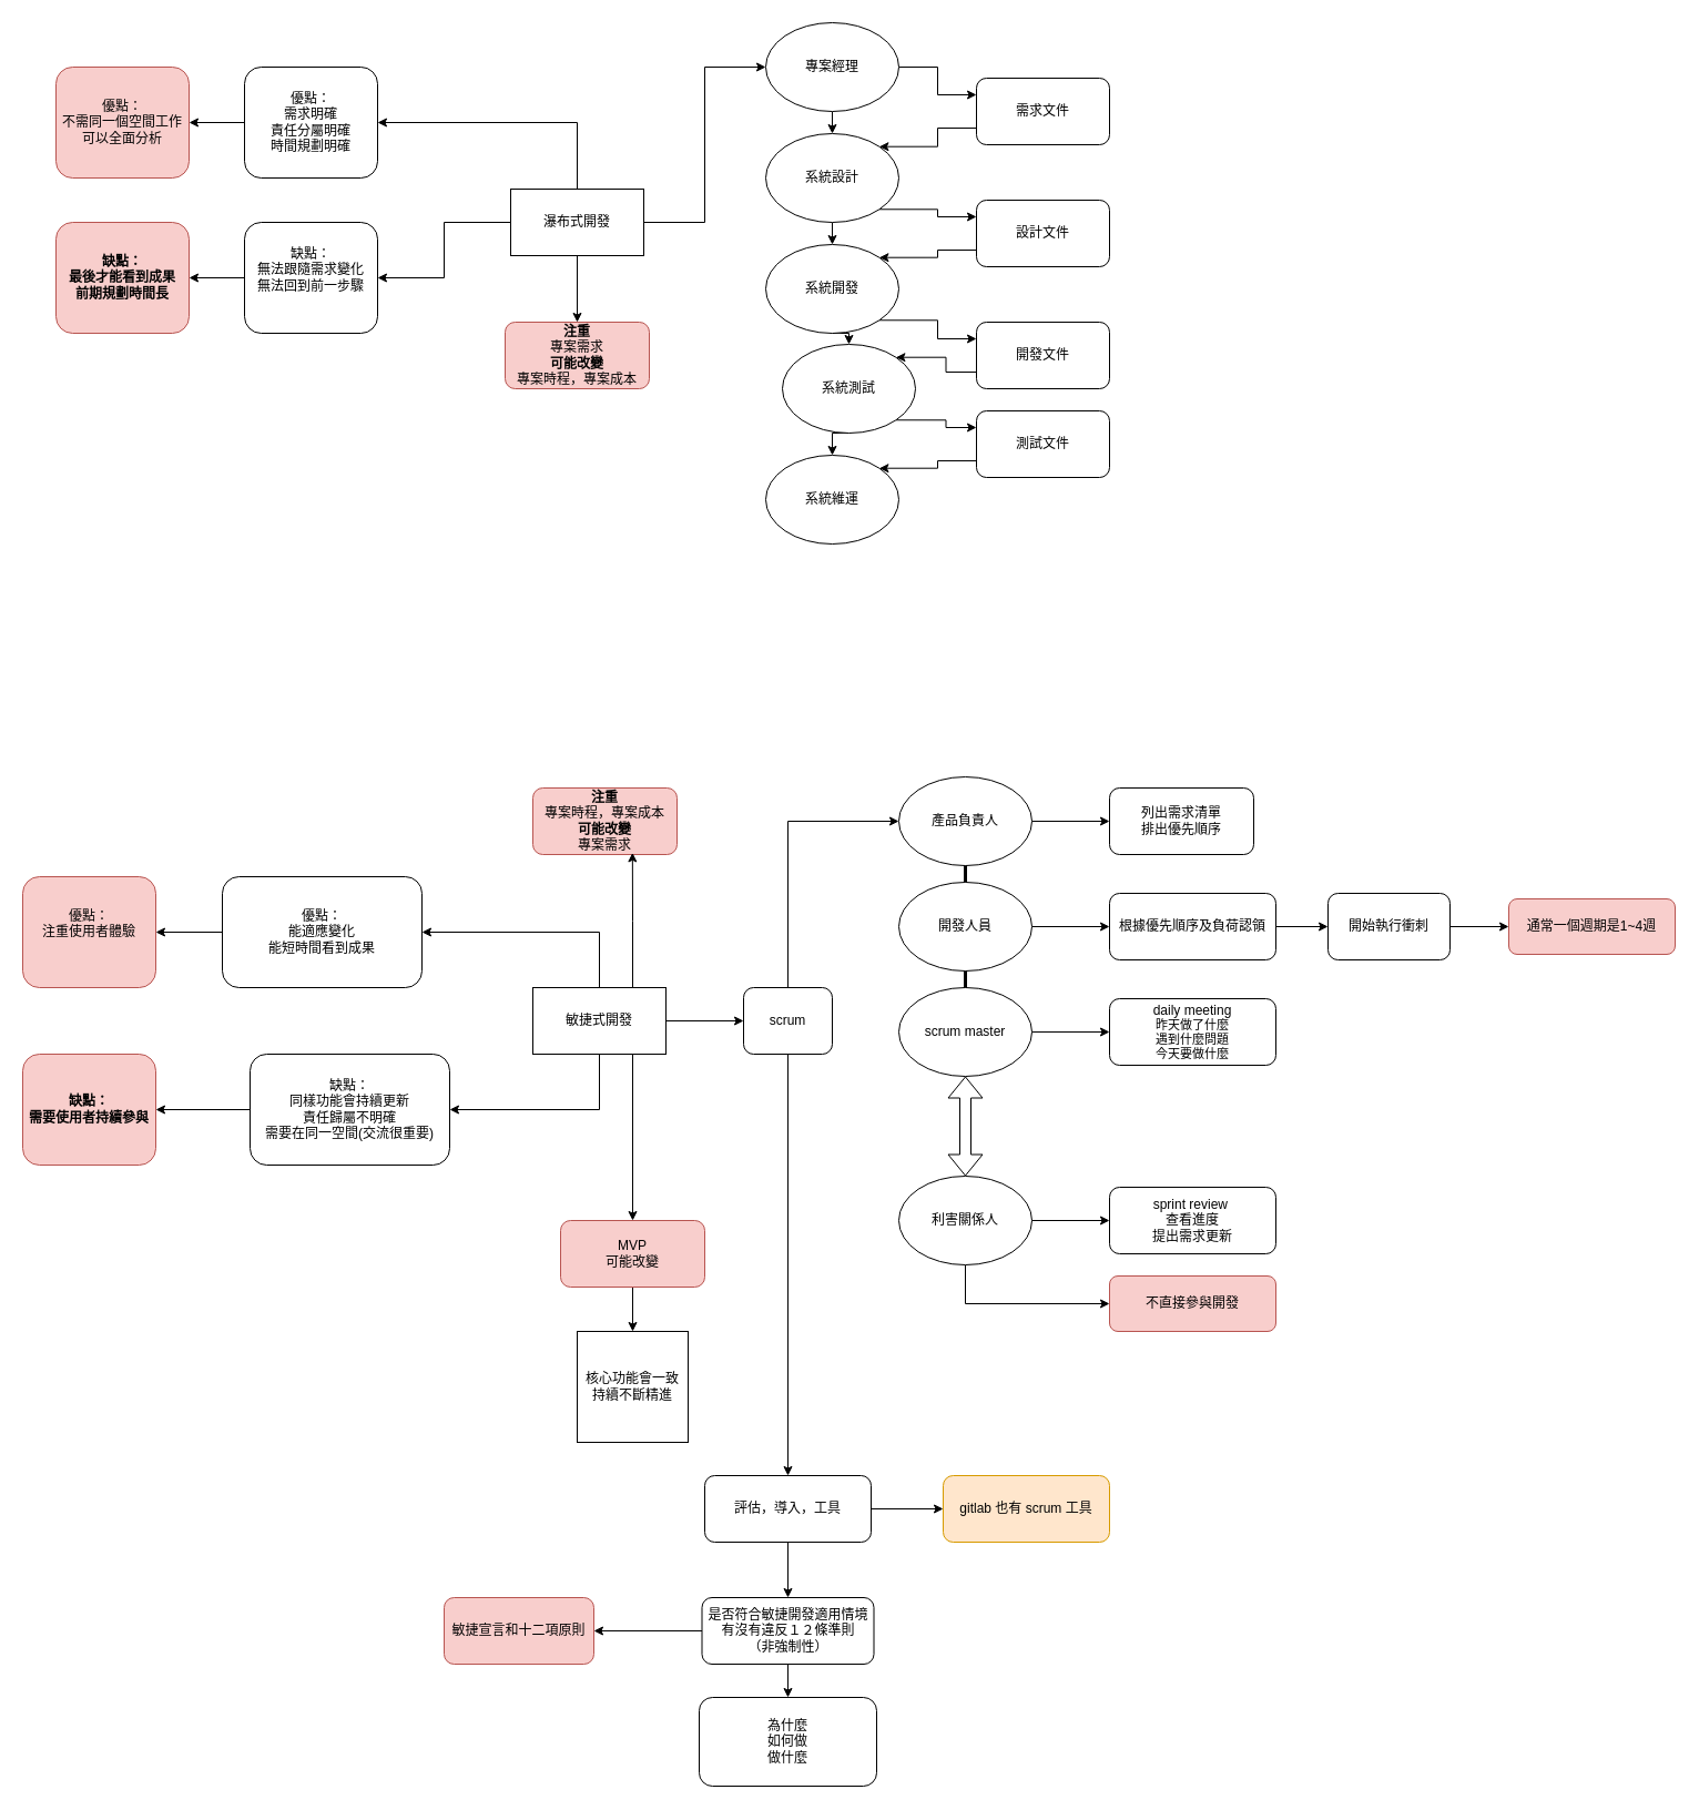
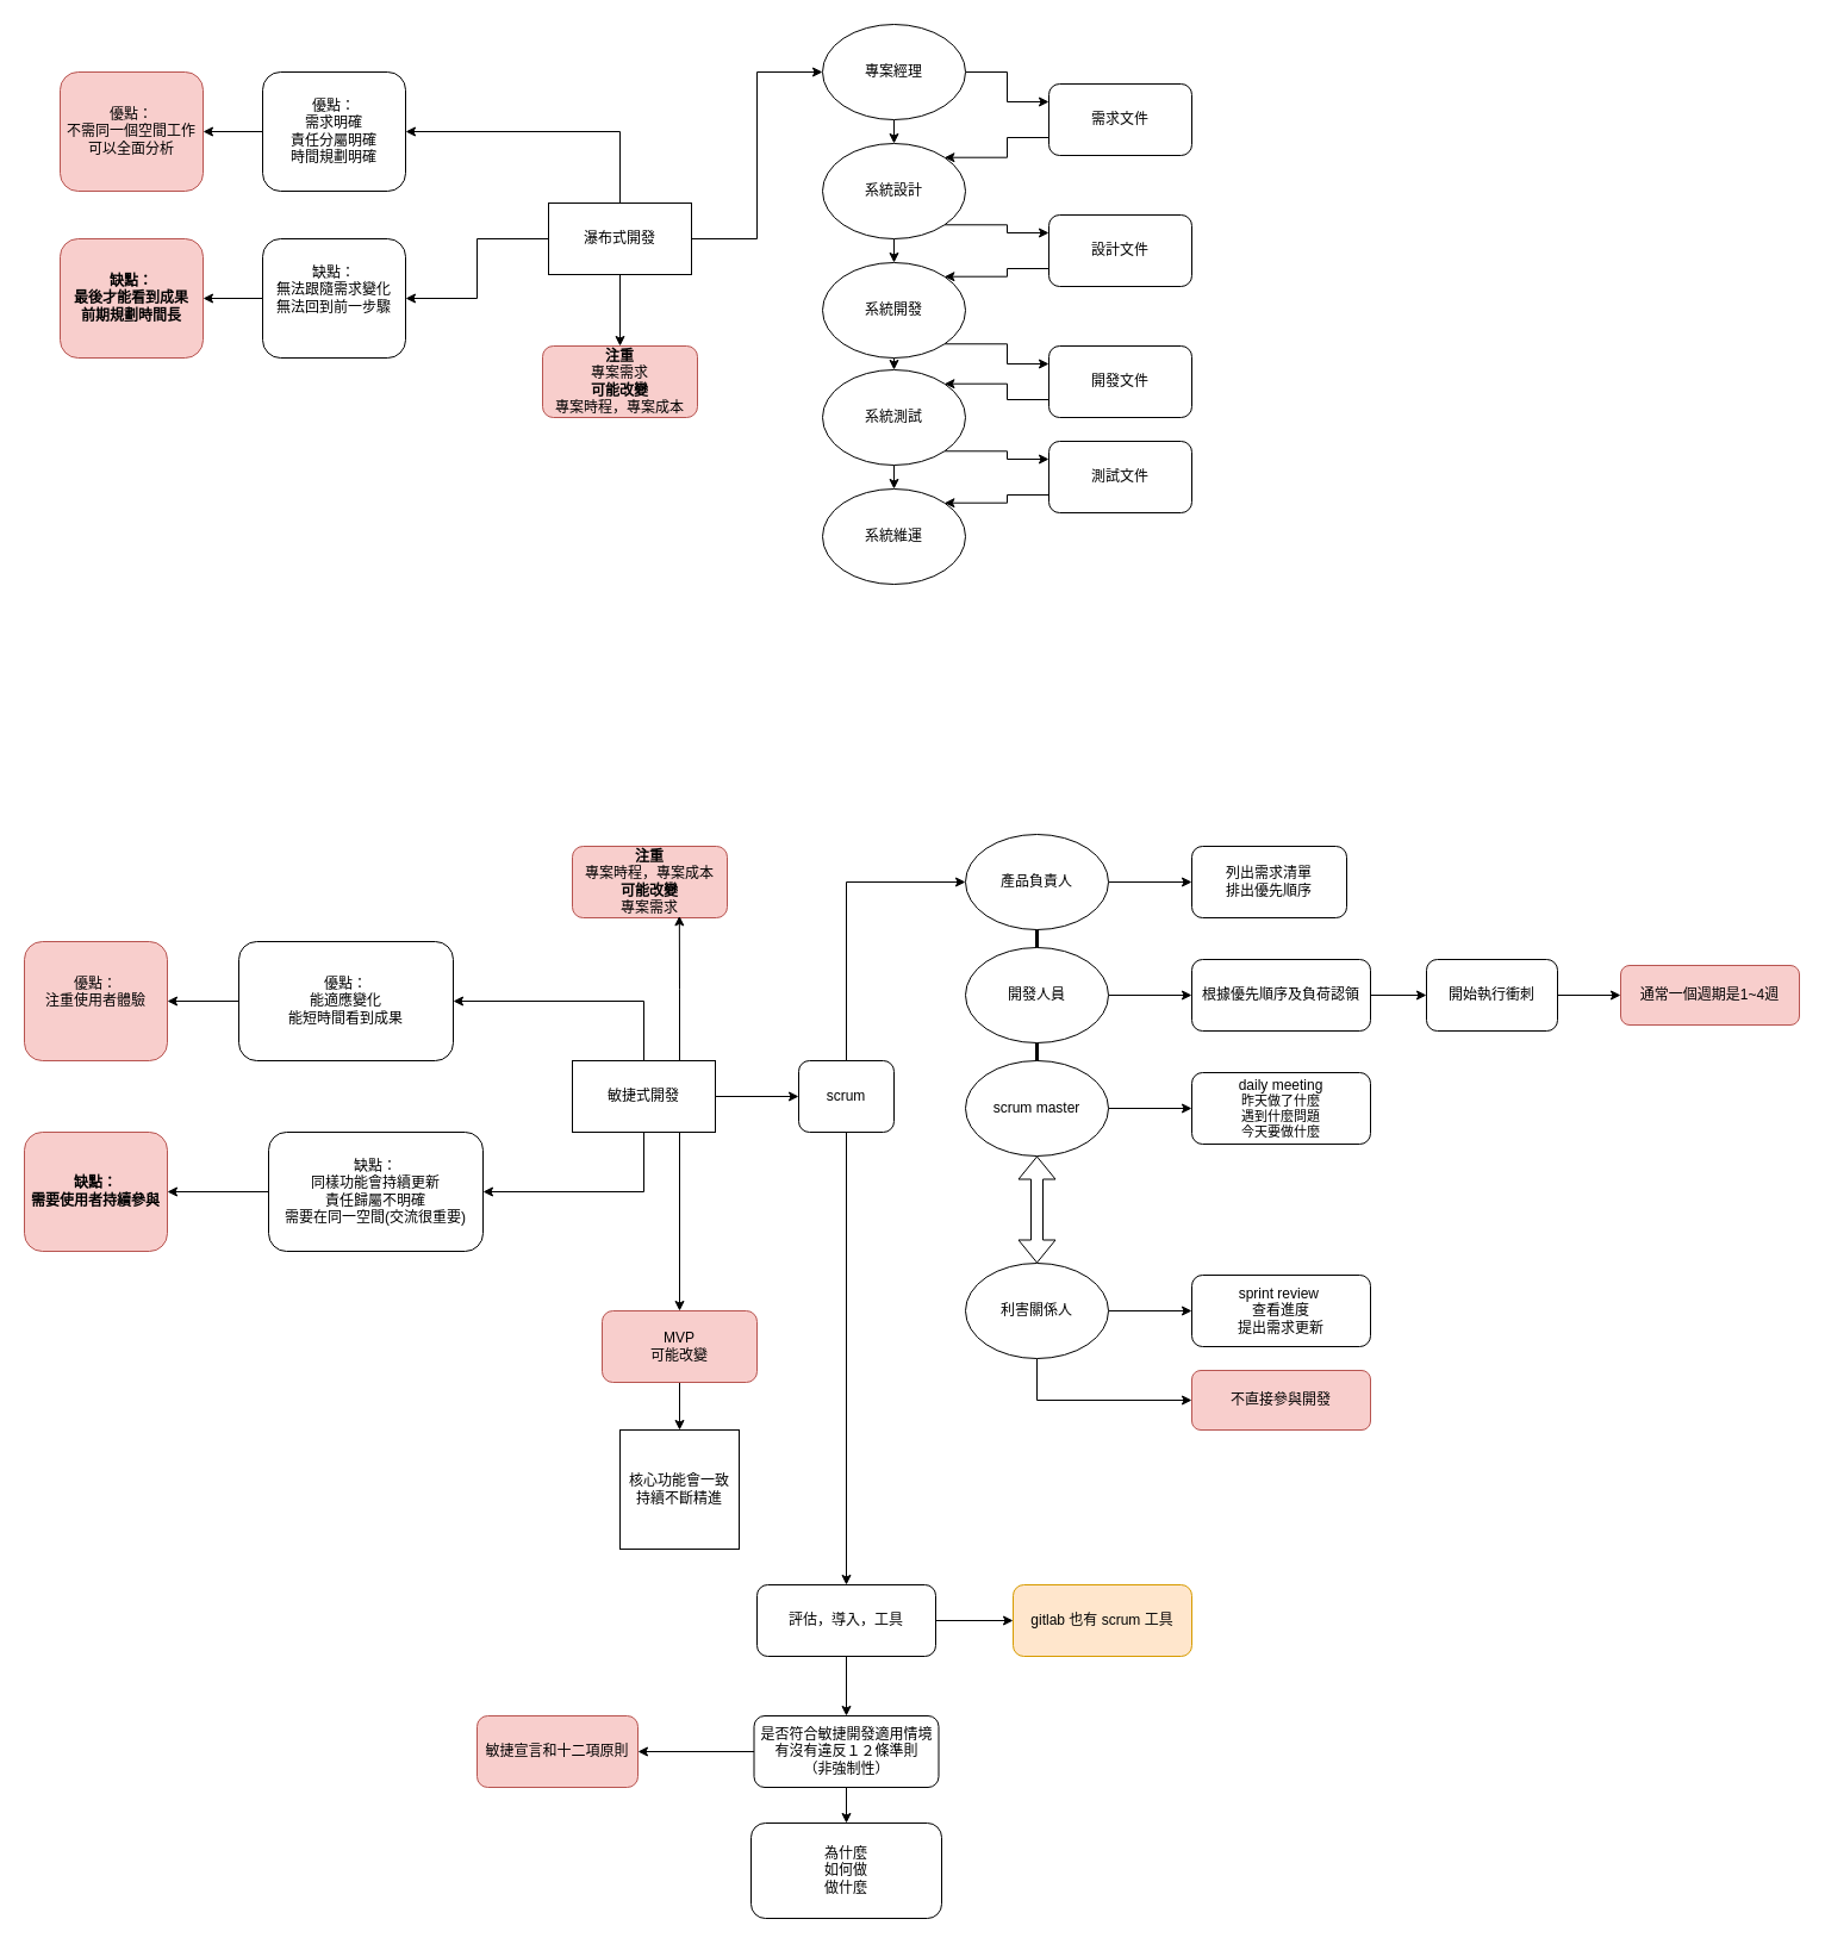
- <mxCell id="25" value="系統測試" style="ellipse;whiteSpace=wrap;html=1;" vertex="1" parent="1"><mxGeometry x="705" y="310" width="120" height="80" as="geometry" /></mxCell>
+ <mxCell id="25" value="系統測試" style="ellipse;whiteSpace=wrap;html=1;" vertex="1" parent="1"><mxGeometry x="690" y="310" width="120" height="80" as="geometry" /></mxCell>
